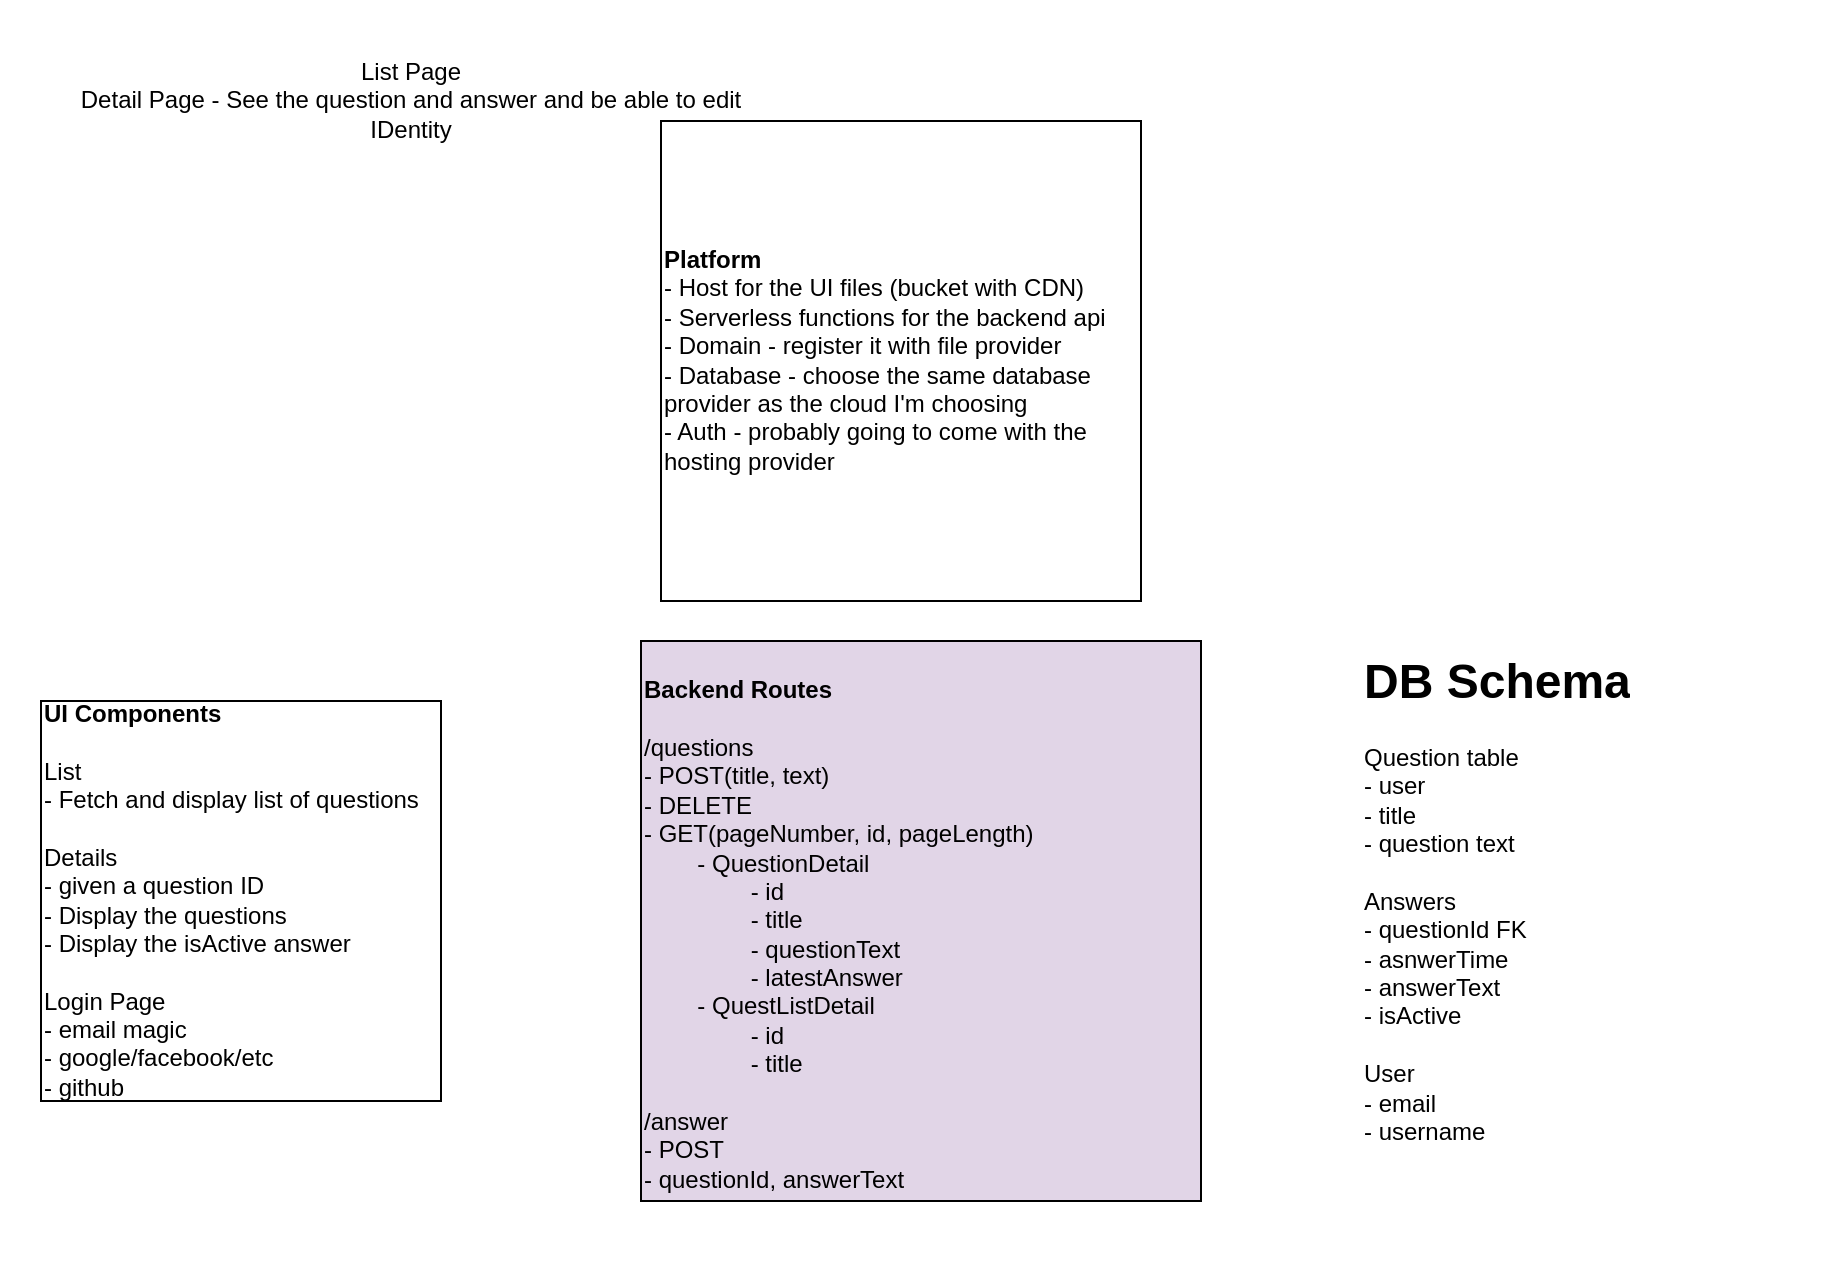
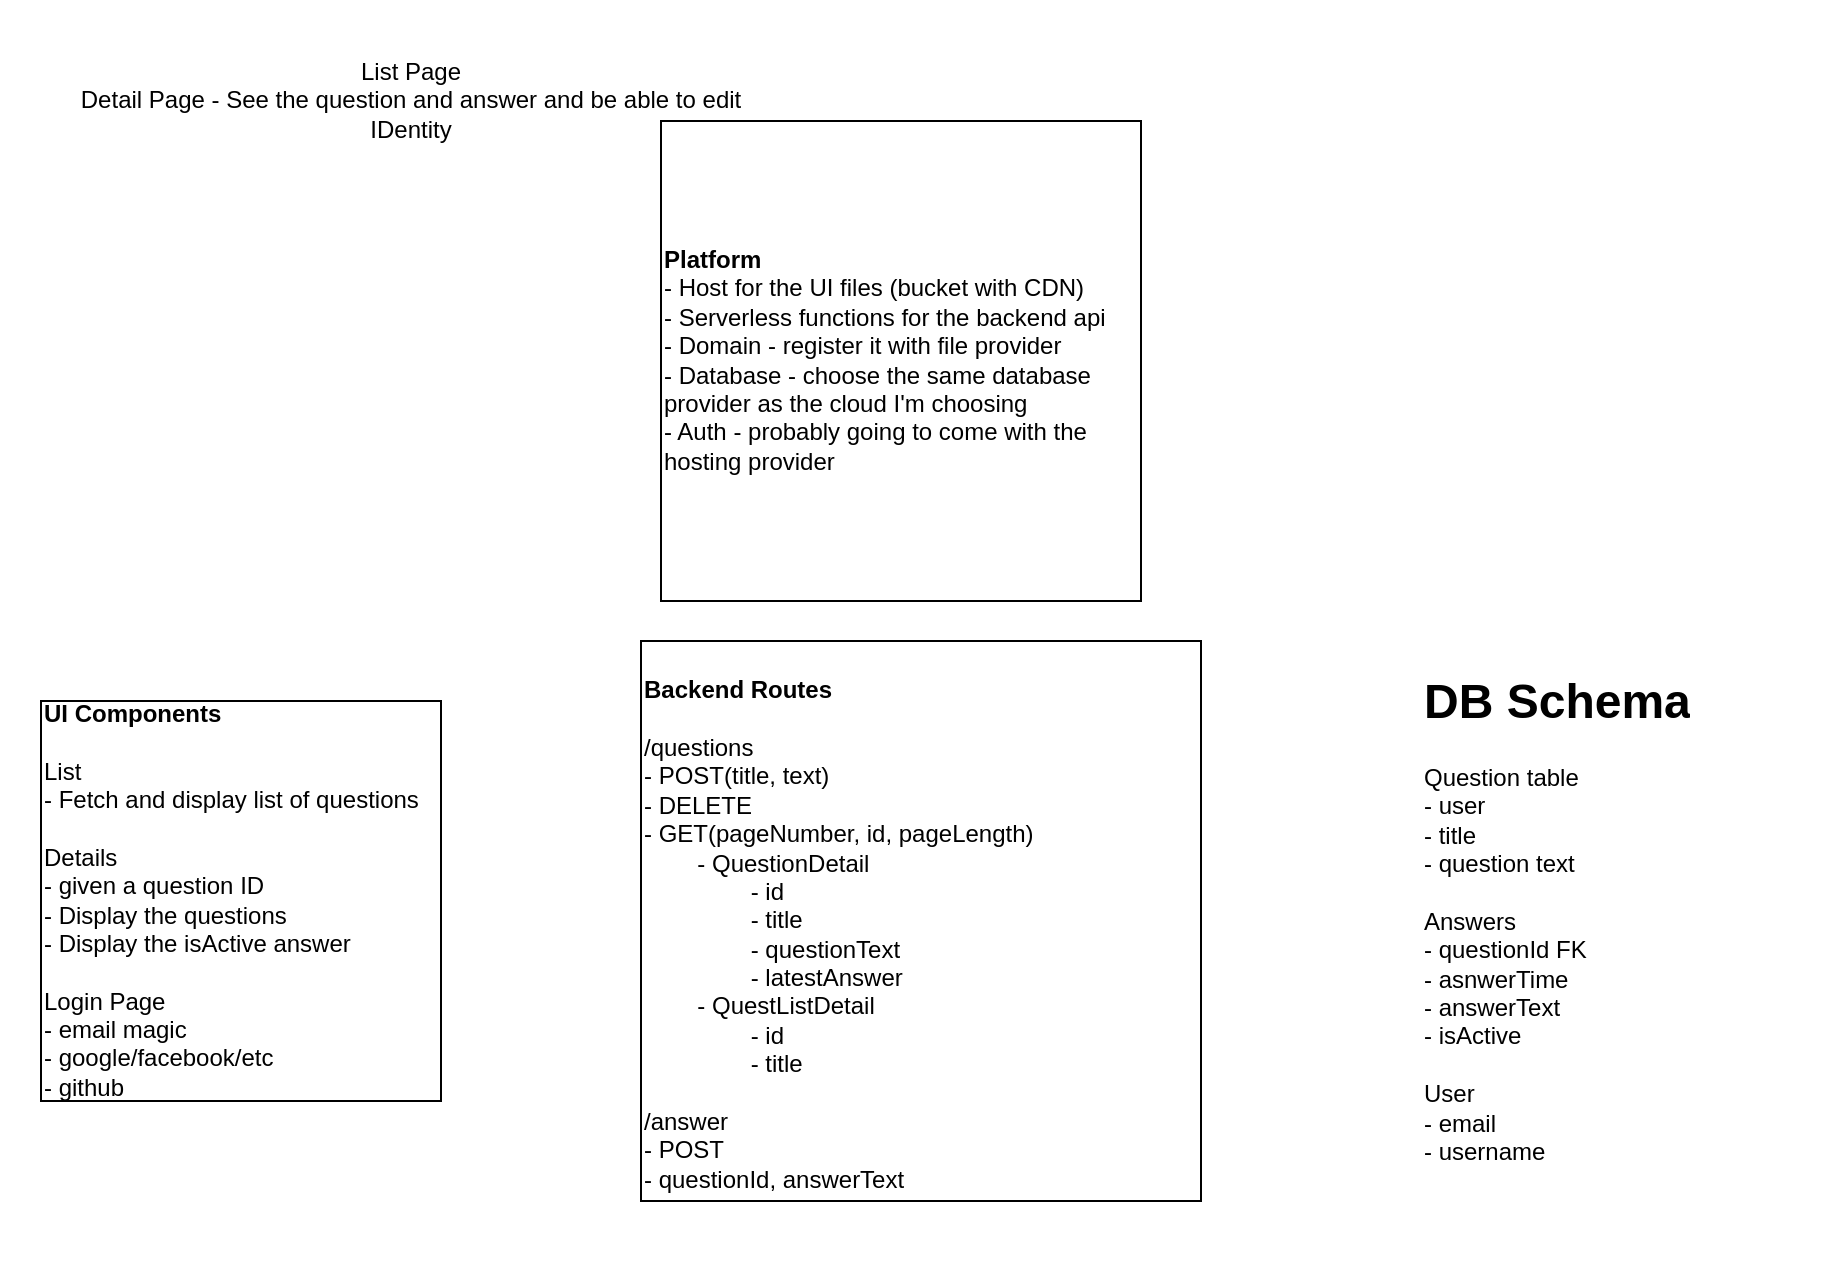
- <mxCell id="4" value="&lt;br&gt;&lt;b&gt;Backend Routes&lt;/b&gt;&lt;br&gt;&lt;br&gt;/questions&lt;br&gt;- POST(title, text)&lt;br&gt;- DELETE&lt;br&gt;- GET(pageNumber, id, pageLength)&lt;br&gt;&lt;span style=&quot;white-space: pre;&quot;&gt;&#09;&lt;/span&gt;- QuestionDetail&lt;br&gt;&lt;span style=&quot;white-space: pre;&quot;&gt;&#09;&lt;/span&gt;&lt;span style=&quot;white-space: pre;&quot;&gt;&#09;&lt;/span&gt;- id&lt;br&gt;&lt;span style=&quot;white-space: pre;&quot;&gt;&#09;&lt;/span&gt;&lt;span style=&quot;white-space: pre;&quot;&gt;&#09;&lt;/span&gt;- title&lt;br&gt;&lt;span style=&quot;white-space: pre;&quot;&gt;&#09;&lt;/span&gt;&lt;span style=&quot;white-space: pre;&quot;&gt;&#09;&lt;/span&gt;- questionText&lt;br&gt;&lt;span style=&quot;white-space: pre;&quot;&gt;&#09;&lt;/span&gt;&lt;span style=&quot;white-space: pre;&quot;&gt;&#09;&lt;/span&gt;- latestAnswer&lt;br&gt;&lt;span style=&quot;white-space: pre;&quot;&gt;&#09;&lt;/span&gt;- QuestListDetail&lt;br&gt;&lt;span style=&quot;white-space: pre;&quot;&gt;&#09;&lt;/span&gt;&lt;span style=&quot;white-space: pre;&quot;&gt;&#09;&lt;/span&gt;- id&lt;br&gt;&lt;span style=&quot;white-space: pre;&quot;&gt;&#09;&lt;/span&gt;&lt;span style=&quot;white-space: pre;&quot;&gt;&#09;&lt;/span&gt;- title&lt;br&gt;&lt;div&gt;&lt;br&gt;/answer&lt;br&gt;- POST&lt;br&gt;- questionId, answerText&lt;/div&gt;" style="whiteSpace=wrap;html=1;aspect=fixed;align=left;fillColor=#e1d5e7;" vertex="1" parent="1"><mxGeometry x="320" y="320" width="280" height="280" as="geometry" /></mxCell>
+ <mxCell id="4" value="&lt;br&gt;&lt;b&gt;Backend Routes&lt;/b&gt;&lt;br&gt;&lt;br&gt;/questions&lt;br&gt;- POST(title, text)&lt;br&gt;- DELETE&lt;br&gt;- GET(pageNumber, id, pageLength)&lt;br&gt;&lt;span style=&quot;white-space: pre;&quot;&gt;&#09;&lt;/span&gt;- QuestionDetail&lt;br&gt;&lt;span style=&quot;white-space: pre;&quot;&gt;&#09;&lt;/span&gt;&lt;span style=&quot;white-space: pre;&quot;&gt;&#09;&lt;/span&gt;- id&lt;br&gt;&lt;span style=&quot;white-space: pre;&quot;&gt;&#09;&lt;/span&gt;&lt;span style=&quot;white-space: pre;&quot;&gt;&#09;&lt;/span&gt;- title&lt;br&gt;&lt;span style=&quot;white-space: pre;&quot;&gt;&#09;&lt;/span&gt;&lt;span style=&quot;white-space: pre;&quot;&gt;&#09;&lt;/span&gt;- questionText&lt;br&gt;&lt;span style=&quot;white-space: pre;&quot;&gt;&#09;&lt;/span&gt;&lt;span style=&quot;white-space: pre;&quot;&gt;&#09;&lt;/span&gt;- latestAnswer&lt;br&gt;&lt;span style=&quot;white-space: pre;&quot;&gt;&#09;&lt;/span&gt;- QuestListDetail&lt;br&gt;&lt;span style=&quot;white-space: pre;&quot;&gt;&#09;&lt;/span&gt;&lt;span style=&quot;white-space: pre;&quot;&gt;&#09;&lt;/span&gt;- id&lt;br&gt;&lt;span style=&quot;white-space: pre;&quot;&gt;&#09;&lt;/span&gt;&lt;span style=&quot;white-space: pre;&quot;&gt;&#09;&lt;/span&gt;- title&lt;br&gt;&lt;div&gt;&lt;br&gt;/answer&lt;br&gt;- POST&lt;br&gt;- questionId, answerText&lt;/div&gt;" style="whiteSpace=wrap;html=1;aspect=fixed;align=left;" vertex="1" parent="1"><mxGeometry x="320" y="320" width="280" height="280" as="geometry" /></mxCell>
- <mxCell id="3" value="&lt;h1 style=&quot;margin-top: 0px;&quot;&gt;DB Schema&lt;/h1&gt;&lt;p&gt;Question table&lt;br&gt;- user&lt;br&gt;- title&lt;br&gt;- question text&lt;br&gt;&lt;br&gt;Answers&lt;br&gt;- questionId FK&lt;br&gt;- asnwerTime&lt;br&gt;- answerText&lt;br&gt;- isActive&lt;br&gt;&lt;br&gt;User&lt;br&gt;- email&lt;br&gt;- username&lt;br&gt;&lt;br&gt;&lt;br&gt;&lt;/p&gt;" style="text;html=1;whiteSpace=wrap;overflow=hidden;rounded=0;" vertex="1" parent="1"><mxGeometry x="680" y="320" width="180" height="290" as="geometry" /></mxCell>
+ <mxCell id="3" value="&lt;h1 style=&quot;margin-top: 0px;&quot;&gt;DB Schema&lt;/h1&gt;&lt;p&gt;Question table&lt;br&gt;- user&lt;br&gt;- title&lt;br&gt;- question text&lt;br&gt;&lt;br&gt;Answers&lt;br&gt;- questionId FK&lt;br&gt;- asnwerTime&lt;br&gt;- answerText&lt;br&gt;- isActive&lt;br&gt;&lt;br&gt;User&lt;br&gt;- email&lt;br&gt;- username&lt;br&gt;&lt;br&gt;&lt;br&gt;&lt;/p&gt;" style="text;html=1;whiteSpace=wrap;overflow=hidden;rounded=0;" vertex="1" parent="1"><mxGeometry x="710" y="330" width="180" height="290" as="geometry" /></mxCell>
